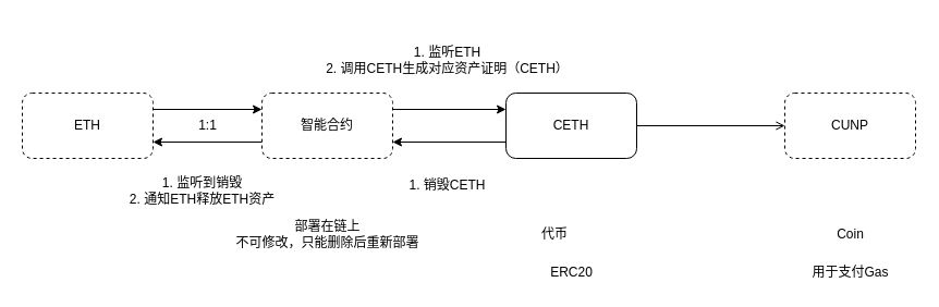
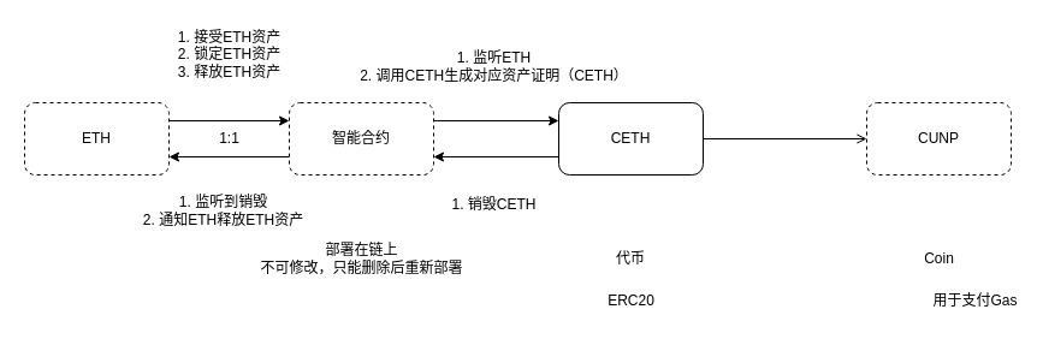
+ <mxCell id="15" value="1. 接受ETH资产&lt;br&gt;2. 锁定ETH资产&lt;br&gt;3. 释放ETH资产" style="text;html=1;align=center;verticalAlign=middle;resizable=0;points=[];autosize=1;strokeColor=none;fillColor=none;" vertex="1" parent="1"><mxGeometry x="140" y="20" width="100" height="50" as="geometry" /></mxCell>
- <mxCell id="8" value="代币" style="text;html=1;strokeColor=none;fillColor=none;align=center;verticalAlign=middle;whiteSpace=wrap;rounded=0;" vertex="1" parent="1"><mxGeometry x="479" y="200" width="60" height="30" as="geometry" /></mxCell>
+ <mxCell id="8" value="代币" style="text;html=1;strokeColor=none;fillColor=none;align=center;verticalAlign=middle;whiteSpace=wrap;rounded=0;" vertex="1" parent="1"><mxGeometry x="494" y="200" width="60" height="30" as="geometry" /></mxCell>
- <mxCell id="17" value="用于支付Gas" style="text;html=1;align=center;verticalAlign=middle;resizable=0;points=[];autosize=1;strokeColor=none;fillColor=none;" vertex="1" parent="1"><mxGeometry x="735" y="239.5" width="90" height="20" as="geometry" /></mxCell>
+ <mxCell id="17" value="用于支付Gas" style="text;html=1;align=center;verticalAlign=middle;resizable=0;points=[];autosize=1;strokeColor=none;fillColor=none;" vertex="1" parent="1"><mxGeometry x="765" y="239.5" width="90" height="20" as="geometry" /></mxCell>
